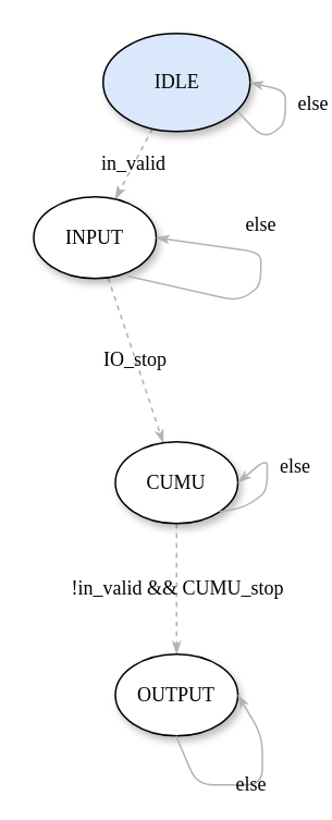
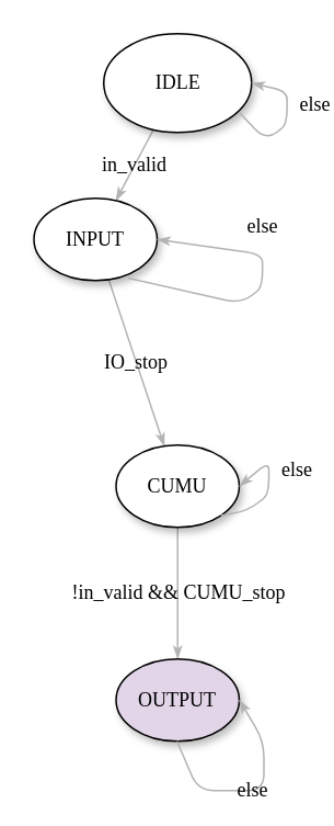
- <mxCell id="3" value="IDLE" style="ellipse;whiteSpace=wrap;html=1;rounded=0;shadow=1;comic=0;labelBackgroundColor=none;strokeWidth=1;fontFamily=Verdana;fontSize=12;align=center;fillColor=#dae8fc;" parent="1" vertex="1"><mxGeometry x="62.5" y="20" width="90" height="60" as="geometry" /></mxCell>
+ <mxCell id="3" value="IDLE" style="ellipse;whiteSpace=wrap;html=1;rounded=0;shadow=1;comic=0;labelBackgroundColor=none;strokeWidth=1;fontFamily=Verdana;fontSize=12;align=center;" parent="1" vertex="1"><mxGeometry x="62.5" y="20" width="90" height="60" as="geometry" /></mxCell>
- <mxCell id="2" value="in_valid" style="edgeStyle=none;rounded=1;html=1;labelBackgroundColor=none;startArrow=none;startFill=0;startSize=5;endArrow=classicThin;endFill=1;endSize=5;jettySize=auto;orthogonalLoop=1;strokeColor=#B3B3B3;strokeWidth=1;fontFamily=Verdana;fontSize=12;dashed=1;" parent="1" source="3" target="5" edge="1"><mxGeometry relative="1" as="geometry" /></mxCell>
+ <mxCell id="2" value="in_valid" style="edgeStyle=none;rounded=1;html=1;labelBackgroundColor=none;startArrow=none;startFill=0;startSize=5;endArrow=classicThin;endFill=1;endSize=5;jettySize=auto;orthogonalLoop=1;strokeColor=#B3B3B3;strokeWidth=1;fontFamily=Verdana;fontSize=12" parent="1" source="3" target="5" edge="1"><mxGeometry relative="1" as="geometry" /></mxCell>
- <mxCell id="4" value="IO_stop" style="edgeStyle=none;rounded=1;html=1;labelBackgroundColor=none;startArrow=none;startFill=0;startSize=5;endArrow=classicThin;endFill=1;endSize=5;jettySize=auto;orthogonalLoop=1;strokeColor=#B3B3B3;strokeWidth=1;fontFamily=Verdana;fontSize=12;dashed=1;" parent="1" source="5" target="7" edge="1"><mxGeometry relative="1" as="geometry" /></mxCell>
+ <mxCell id="4" value="IO_stop" style="edgeStyle=none;rounded=1;html=1;labelBackgroundColor=none;startArrow=none;startFill=0;startSize=5;endArrow=classicThin;endFill=1;endSize=5;jettySize=auto;orthogonalLoop=1;strokeColor=#B3B3B3;strokeWidth=1;fontFamily=Verdana;fontSize=12" parent="1" source="5" target="7" edge="1"><mxGeometry relative="1" as="geometry" /></mxCell>
- <mxCell id="6" value="!in_valid &amp;amp;&amp;amp; CUMU_stop" style="edgeStyle=none;rounded=1;html=1;labelBackgroundColor=none;startArrow=none;startFill=0;startSize=5;endArrow=classicThin;endFill=1;endSize=5;jettySize=auto;orthogonalLoop=1;strokeColor=#B3B3B3;strokeWidth=1;fontFamily=Verdana;fontSize=12;dashed=1;" parent="1" source="7" target="8" edge="1"><mxGeometry relative="1" as="geometry" /></mxCell>
+ <mxCell id="6" value="!in_valid &amp;amp;&amp;amp; CUMU_stop" style="edgeStyle=none;rounded=1;html=1;labelBackgroundColor=none;startArrow=none;startFill=0;startSize=5;endArrow=classicThin;endFill=1;endSize=5;jettySize=auto;orthogonalLoop=1;strokeColor=#B3B3B3;strokeWidth=1;fontFamily=Verdana;fontSize=12" parent="1" source="7" target="8" edge="1"><mxGeometry relative="1" as="geometry" /></mxCell>
- <mxCell id="8" value="&lt;span&gt;OUTPUT&lt;/span&gt;" style="ellipse;whiteSpace=wrap;html=1;rounded=0;shadow=1;comic=0;labelBackgroundColor=none;strokeWidth=1;fontFamily=Verdana;fontSize=12;align=center;" parent="1" vertex="1"><mxGeometry x="70" y="400" width="75" height="50" as="geometry" /></mxCell>
+ <mxCell id="8" value="&lt;span&gt;OUTPUT&lt;/span&gt;" style="ellipse;whiteSpace=wrap;html=1;rounded=0;shadow=1;comic=0;labelBackgroundColor=none;strokeWidth=1;fontFamily=Verdana;fontSize=12;align=center;fillColor=#e1d5e7;" parent="1" vertex="1"><mxGeometry x="70" y="400" width="75" height="50" as="geometry" /></mxCell>
